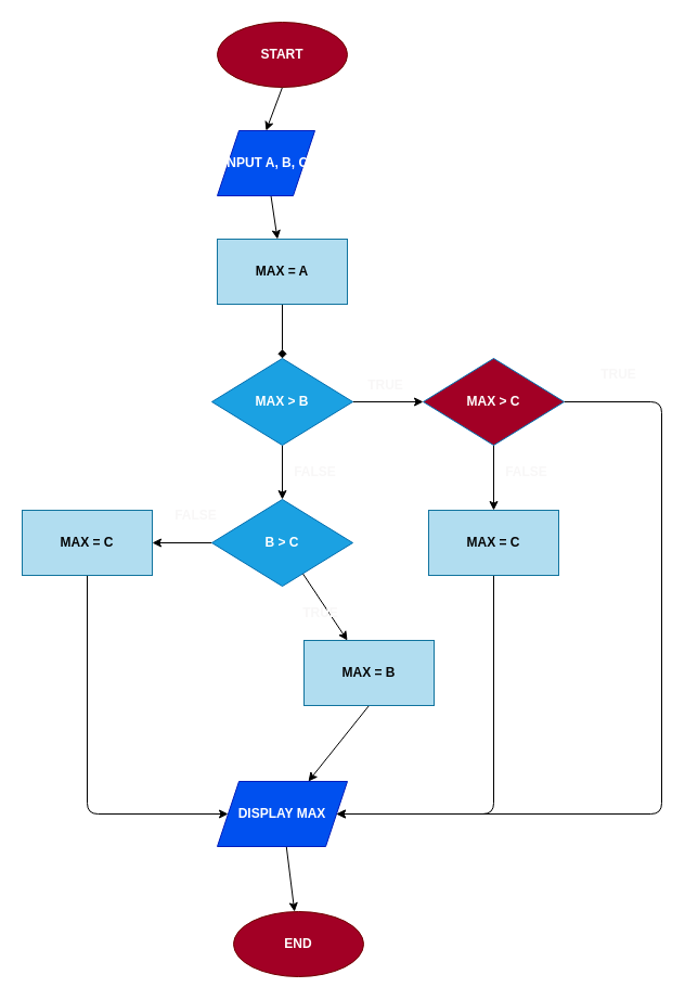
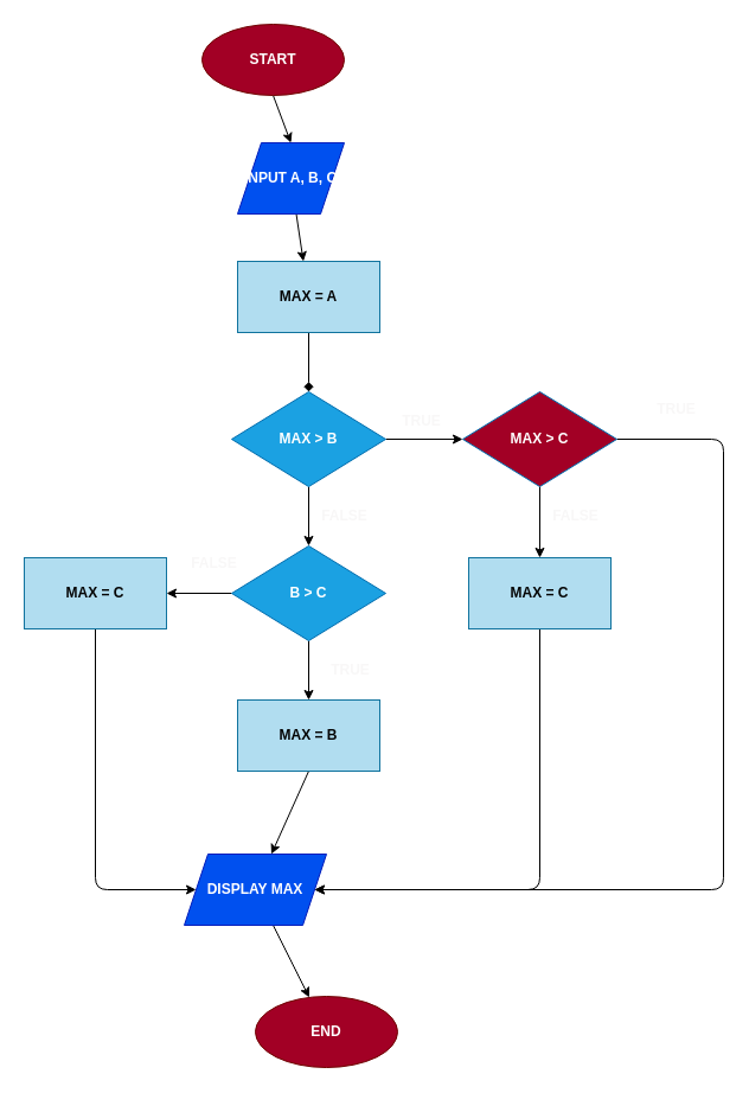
- <mxCell id="3" value="START" style="ellipse;whiteSpace=wrap;html=1;fillColor=#a20025;fontColor=#ffffff;strokeColor=#6F0000;fontStyle=1" vertex="1" parent="1"><mxGeometry x="200" y="20" width="120" height="60" as="geometry" /></mxCell>
+ <mxCell id="3" value="START" style="ellipse;whiteSpace=wrap;html=1;fillColor=#a20025;fontColor=#ffffff;strokeColor=#6F0000;fontStyle=1" vertex="1" parent="1"><mxGeometry x="170" y="20" width="120" height="60" as="geometry" /></mxCell>
- <mxCell id="23" value="MAX = B" style="rounded=0;whiteSpace=wrap;html=1;fillColor=#b1ddf0;strokeColor=#10739e;fontStyle=1;fontColor=#050505;" vertex="1" parent="1"><mxGeometry x="280" y="590" width="120" height="60" as="geometry" /></mxCell>
+ <mxCell id="23" value="MAX = B" style="rounded=0;whiteSpace=wrap;html=1;fillColor=#b1ddf0;strokeColor=#10739e;fontStyle=1;fontColor=#050505;" vertex="1" parent="1"><mxGeometry x="200" y="590" width="120" height="60" as="geometry" /></mxCell>
- <mxCell id="27" value="DISPLAY MAX" style="shape=parallelogram;perimeter=parallelogramPerimeter;whiteSpace=wrap;html=1;fixedSize=1;fillColor=#0050ef;fontColor=#ffffff;strokeColor=#001DBC;fontStyle=1" vertex="1" parent="1"><mxGeometry x="200" y="720" width="120" height="60" as="geometry" /></mxCell>
+ <mxCell id="27" value="DISPLAY MAX" style="shape=parallelogram;perimeter=parallelogramPerimeter;whiteSpace=wrap;html=1;fixedSize=1;fillColor=#0050ef;fontColor=#ffffff;strokeColor=#001DBC;fontStyle=1" vertex="1" parent="1"><mxGeometry x="155" y="720" width="120" height="60" as="geometry" /></mxCell>
